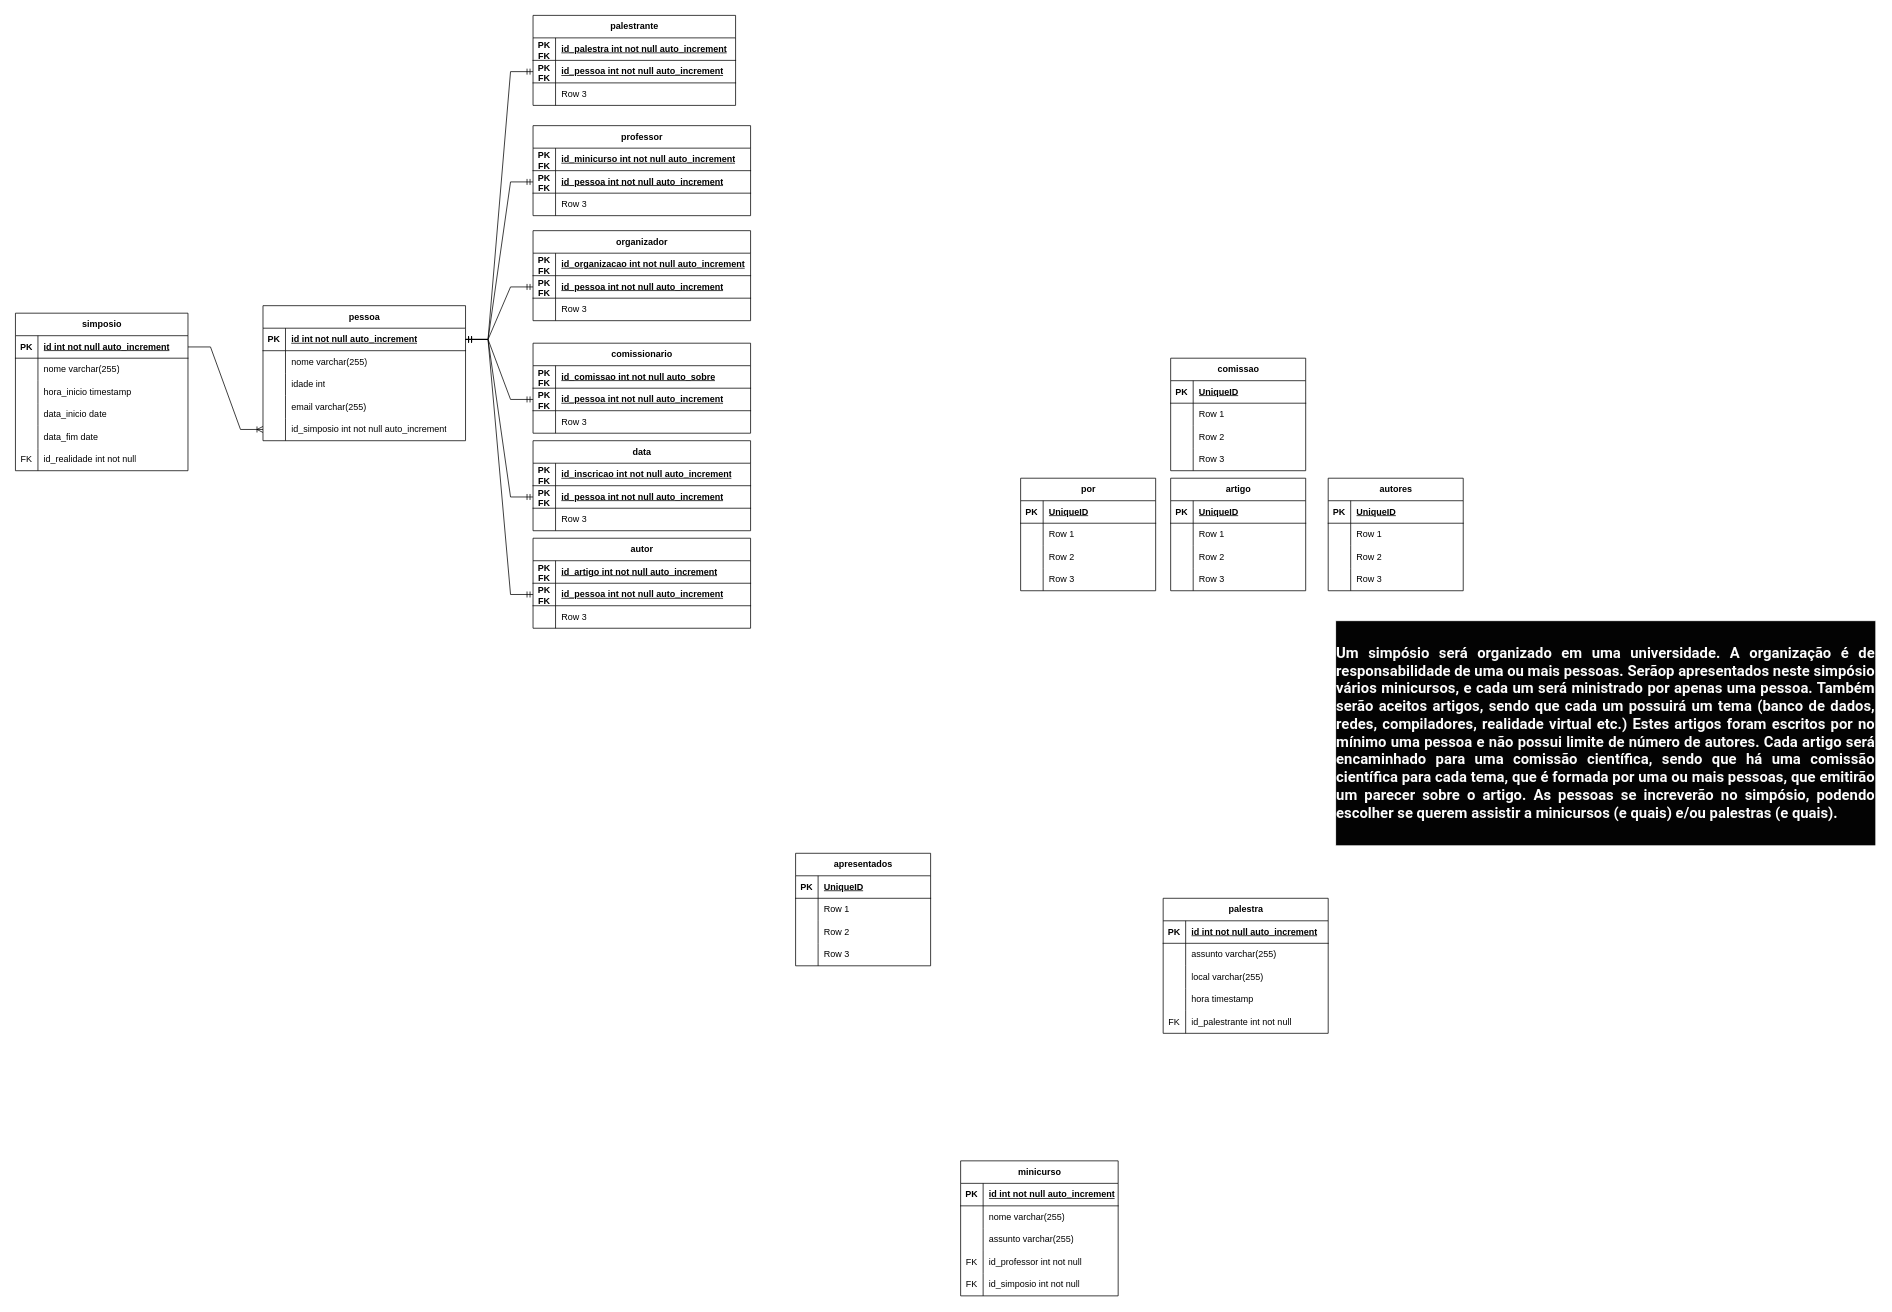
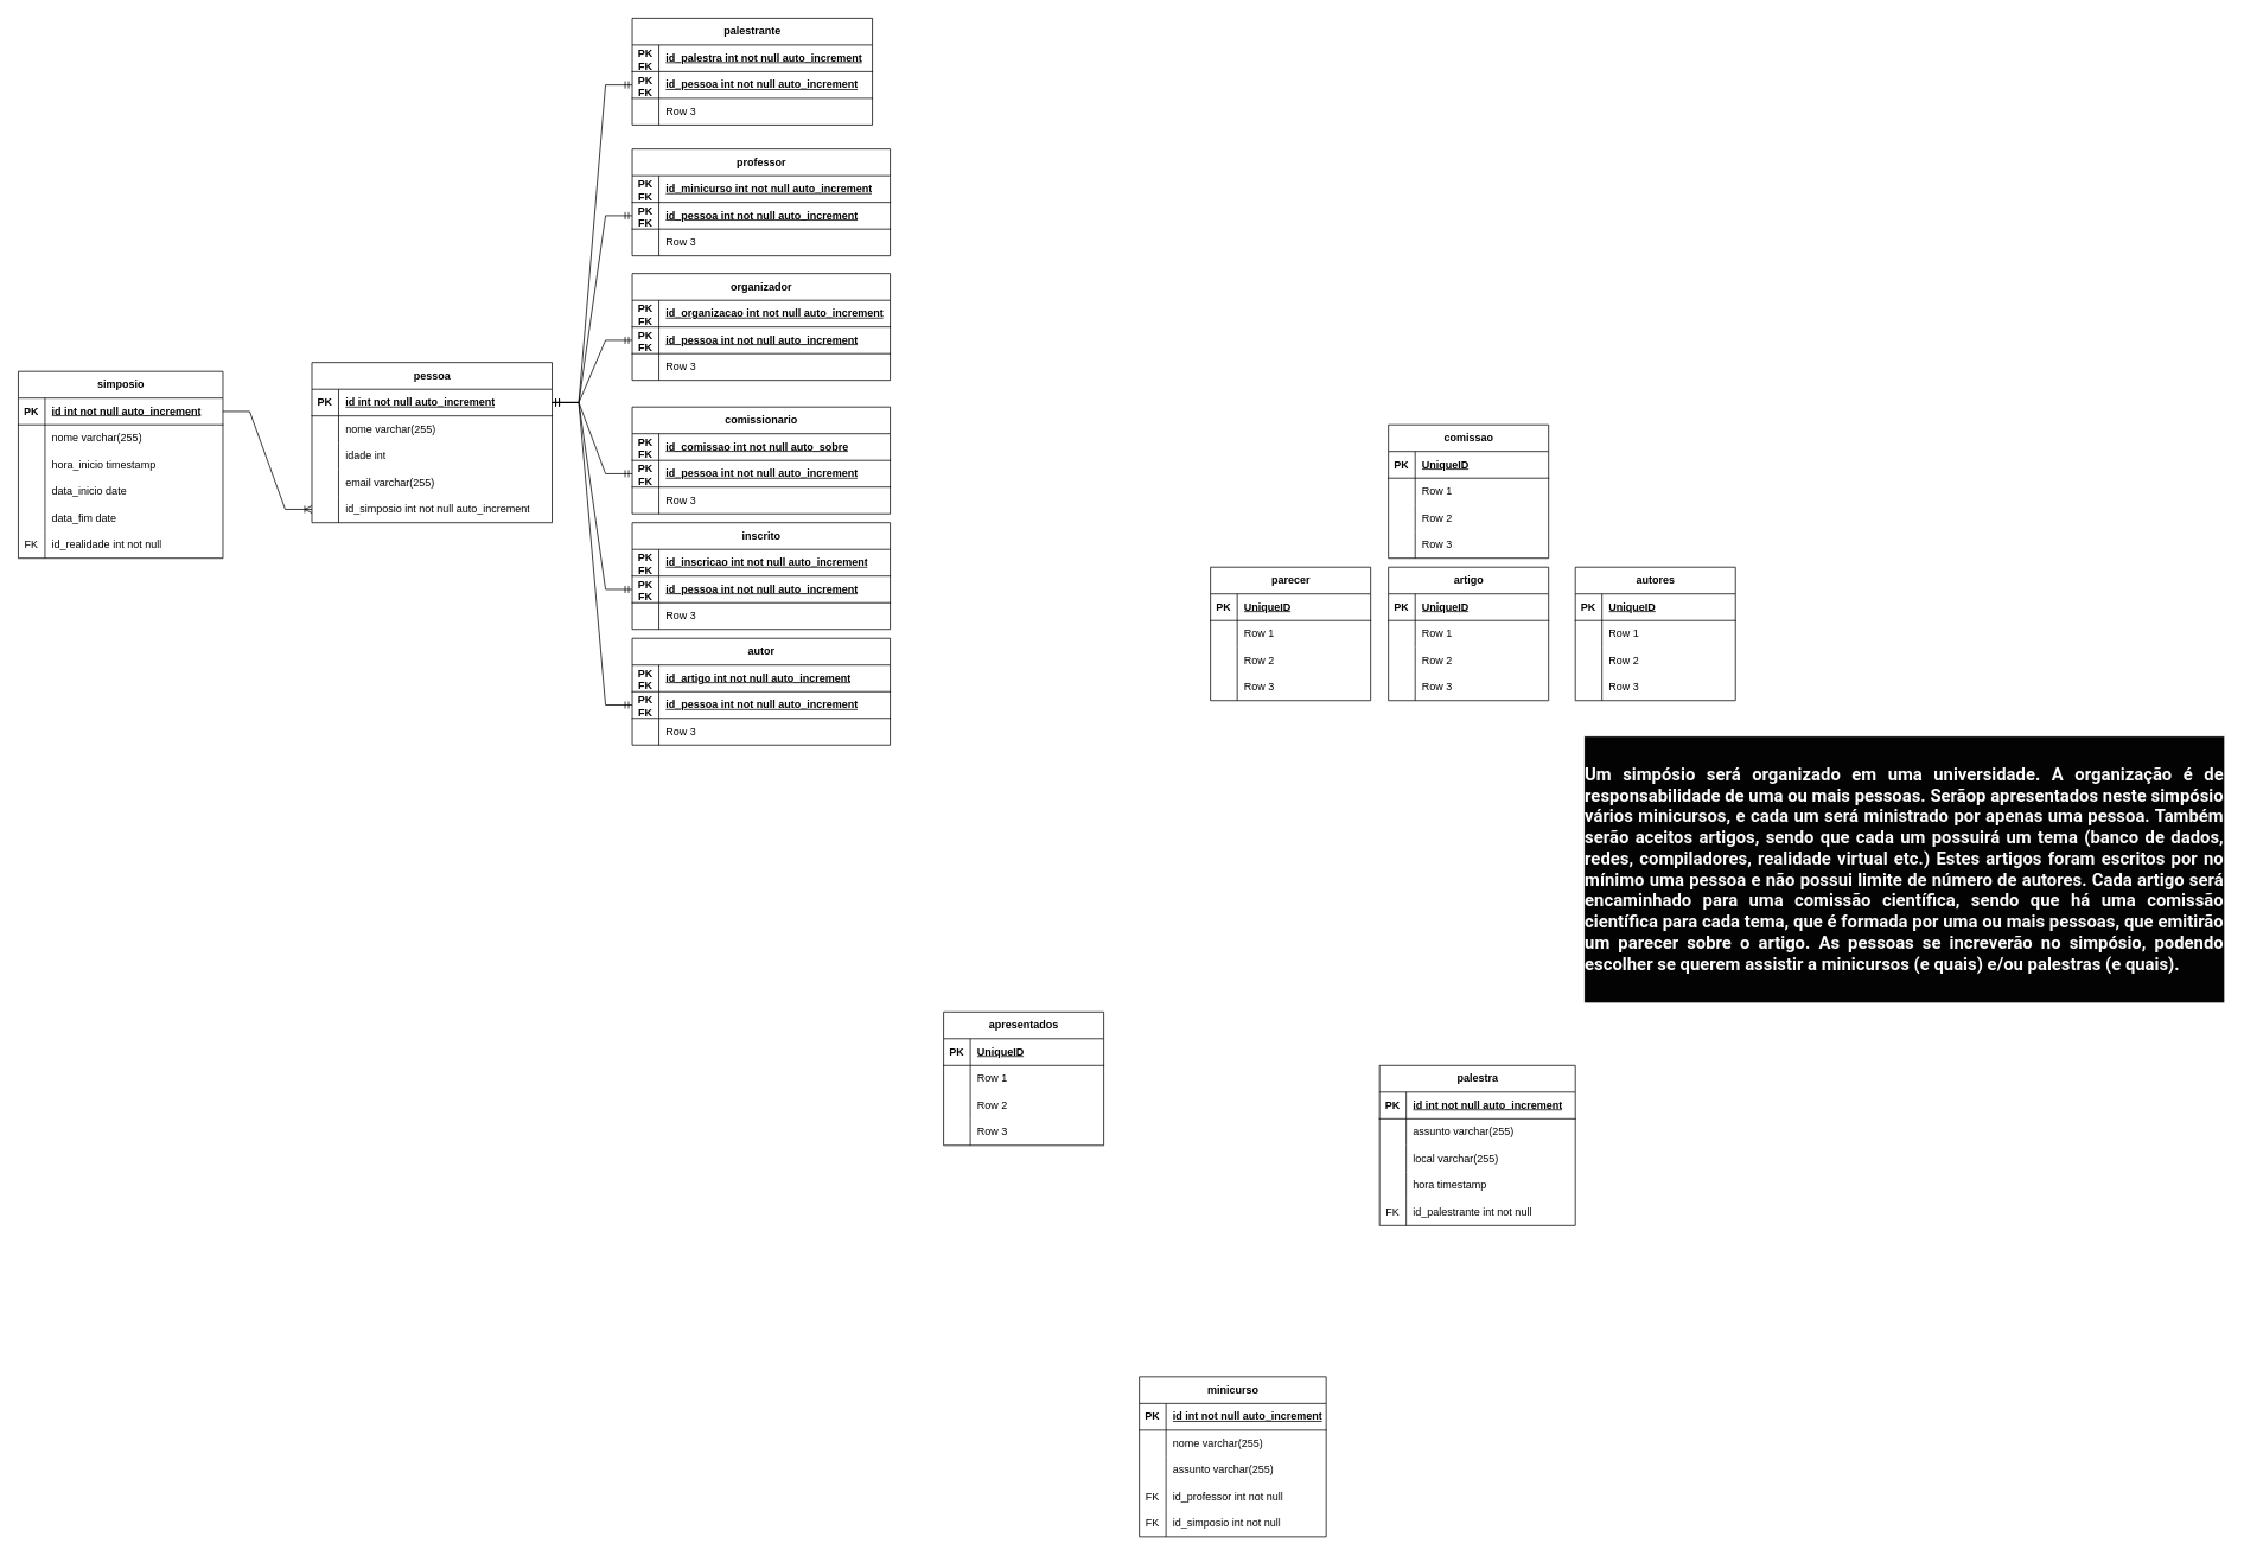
- <mxCell id="155" value="data" style="shape=table;startSize=30;container=1;collapsible=1;childLayout=tableLayout;fixedRows=1;rowLines=0;fontStyle=1;align=center;resizeLast=1;html=1;" vertex="1" parent="1"><mxGeometry x="710" y="587" width="290" height="120" as="geometry" /></mxCell>
+ <mxCell id="155" value="inscrito" style="shape=table;startSize=30;container=1;collapsible=1;childLayout=tableLayout;fixedRows=1;rowLines=0;fontStyle=1;align=center;resizeLast=1;html=1;" vertex="1" parent="1"><mxGeometry x="710" y="587" width="290" height="120" as="geometry" /></mxCell>
- <mxCell id="92" value="por" style="shape=table;startSize=30;container=1;collapsible=1;childLayout=tableLayout;fixedRows=1;rowLines=0;fontStyle=1;align=center;resizeLast=1;html=1;" parent="1" vertex="1"><mxGeometry x="1360" y="637" width="180" height="150" as="geometry" /></mxCell>
+ <mxCell id="92" value="parecer" style="shape=table;startSize=30;container=1;collapsible=1;childLayout=tableLayout;fixedRows=1;rowLines=0;fontStyle=1;align=center;resizeLast=1;html=1;" parent="1" vertex="1"><mxGeometry x="1360" y="637" width="180" height="150" as="geometry" /></mxCell>
